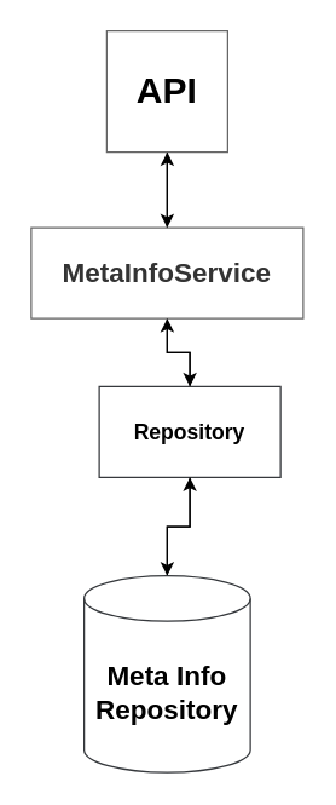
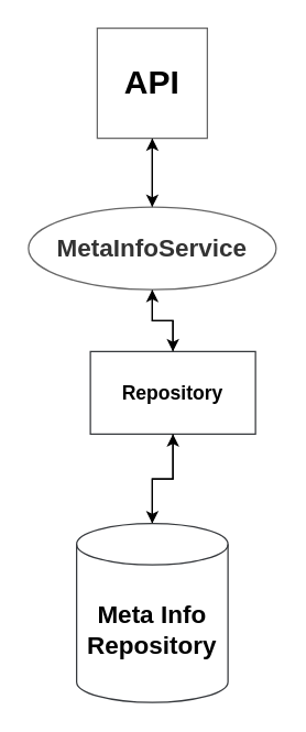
- <mxCell id="6" value="&lt;h2&gt;&lt;font face=&quot;Helvetica&quot;&gt;MetaInfoService&lt;/font&gt;&lt;/h2&gt;" style="rounded=0;whiteSpace=wrap;html=1;hachureGap=4;fontFamily=Architects Daughter;fontSource=https%3A%2F%2Ffonts.googleapis.com%2Fcss%3Ffamily%3DArchitects%2BDaughter;fillColor=none;strokeColor=#666666;fontColor=#333333;" parent="1" vertex="1"><mxGeometry x="20" y="150" width="180" height="60" as="geometry" /></mxCell>
+ <mxCell id="6" value="&lt;h2&gt;&lt;font face=&quot;Helvetica&quot;&gt;MetaInfoService&lt;/font&gt;&lt;/h2&gt;" style="ellipse;whiteSpace=wrap;html=1;hachureGap=4;fontFamily=Architects Daughter;fontSource=https%3A%2F%2Ffonts.googleapis.com%2Fcss%3Ffamily%3DArchitects%2BDaughter;fillColor=none;strokeColor=#666666;fontColor=#333333;" parent="1" vertex="1"><mxGeometry x="20" y="150" width="180" height="60" as="geometry" /></mxCell>
